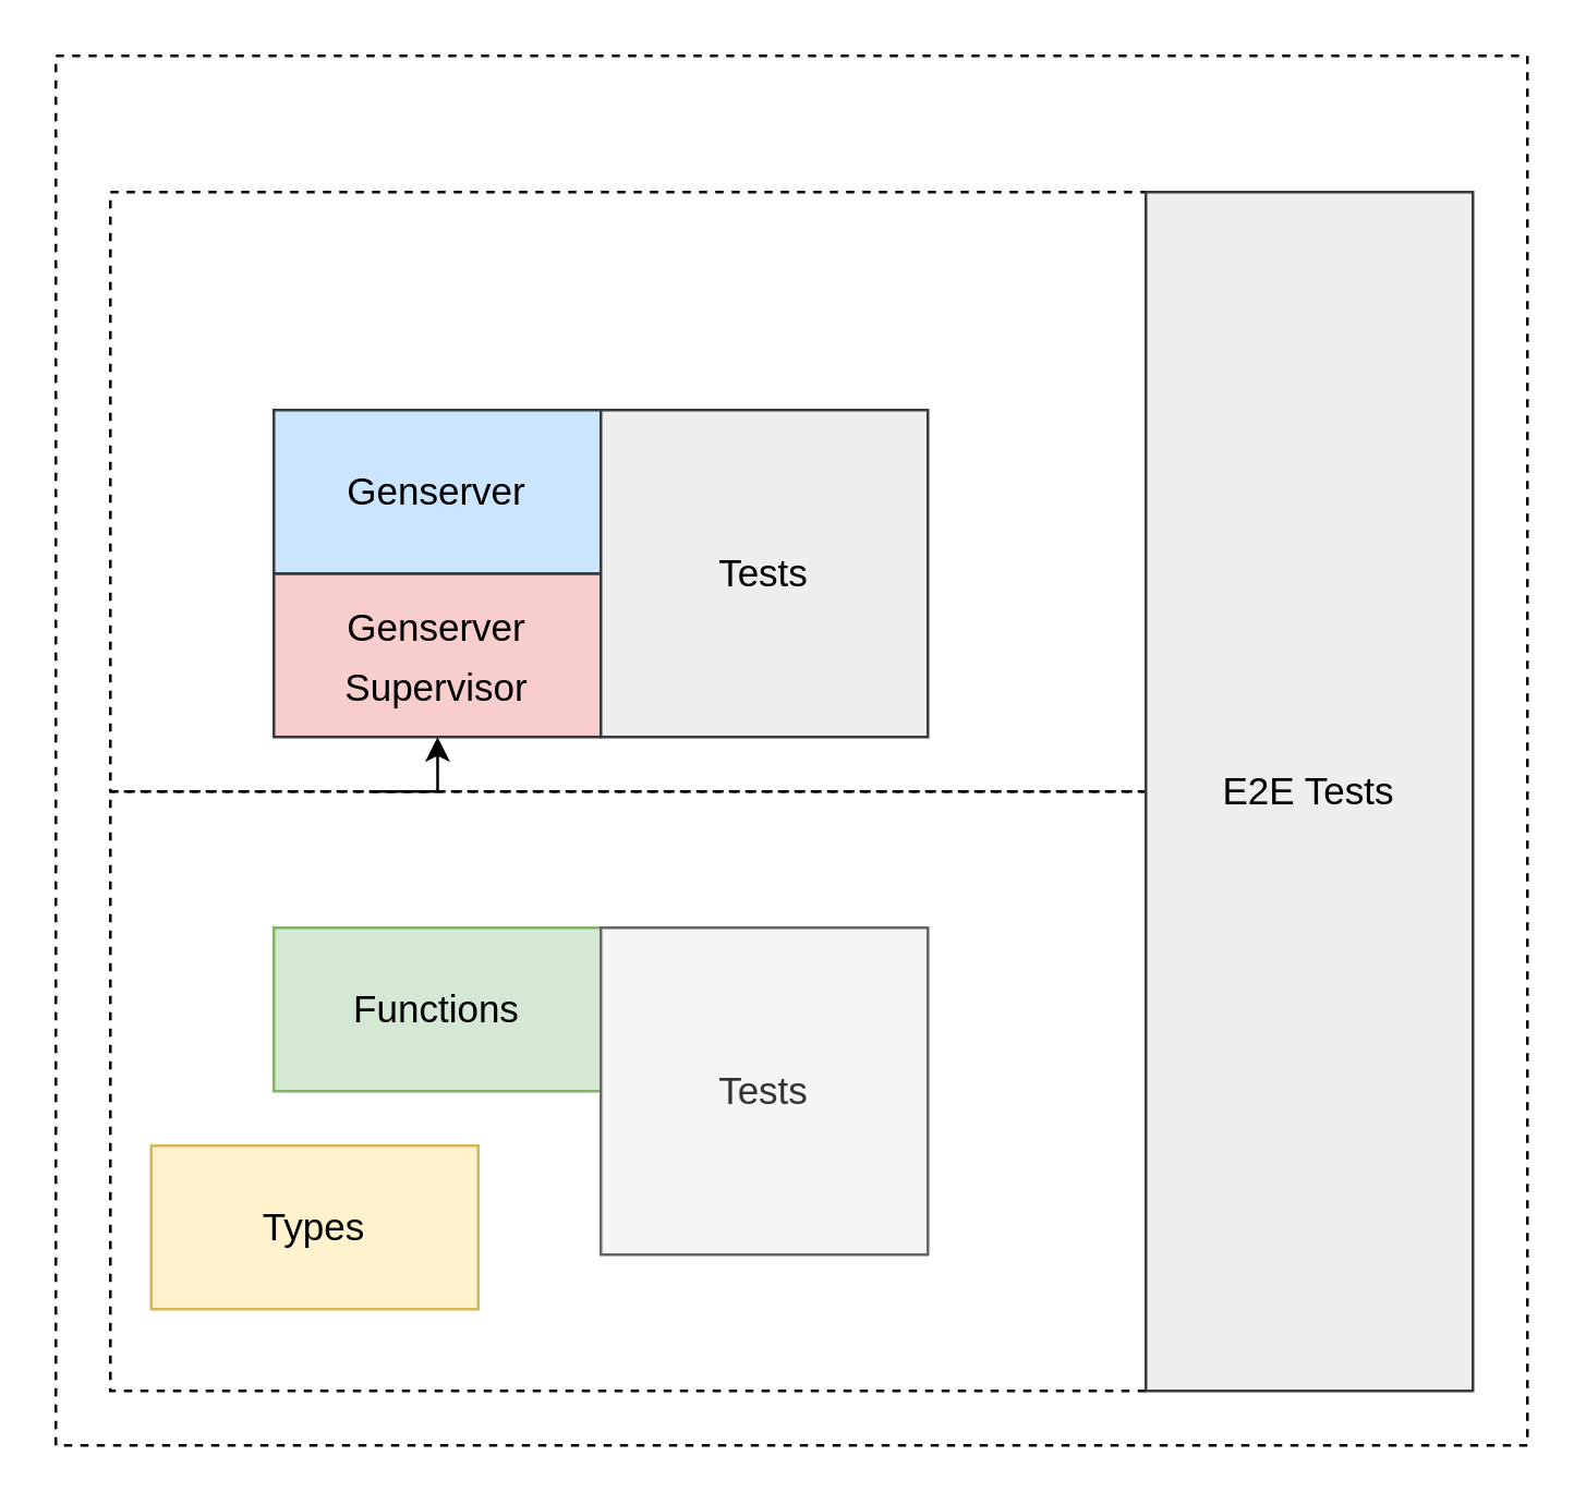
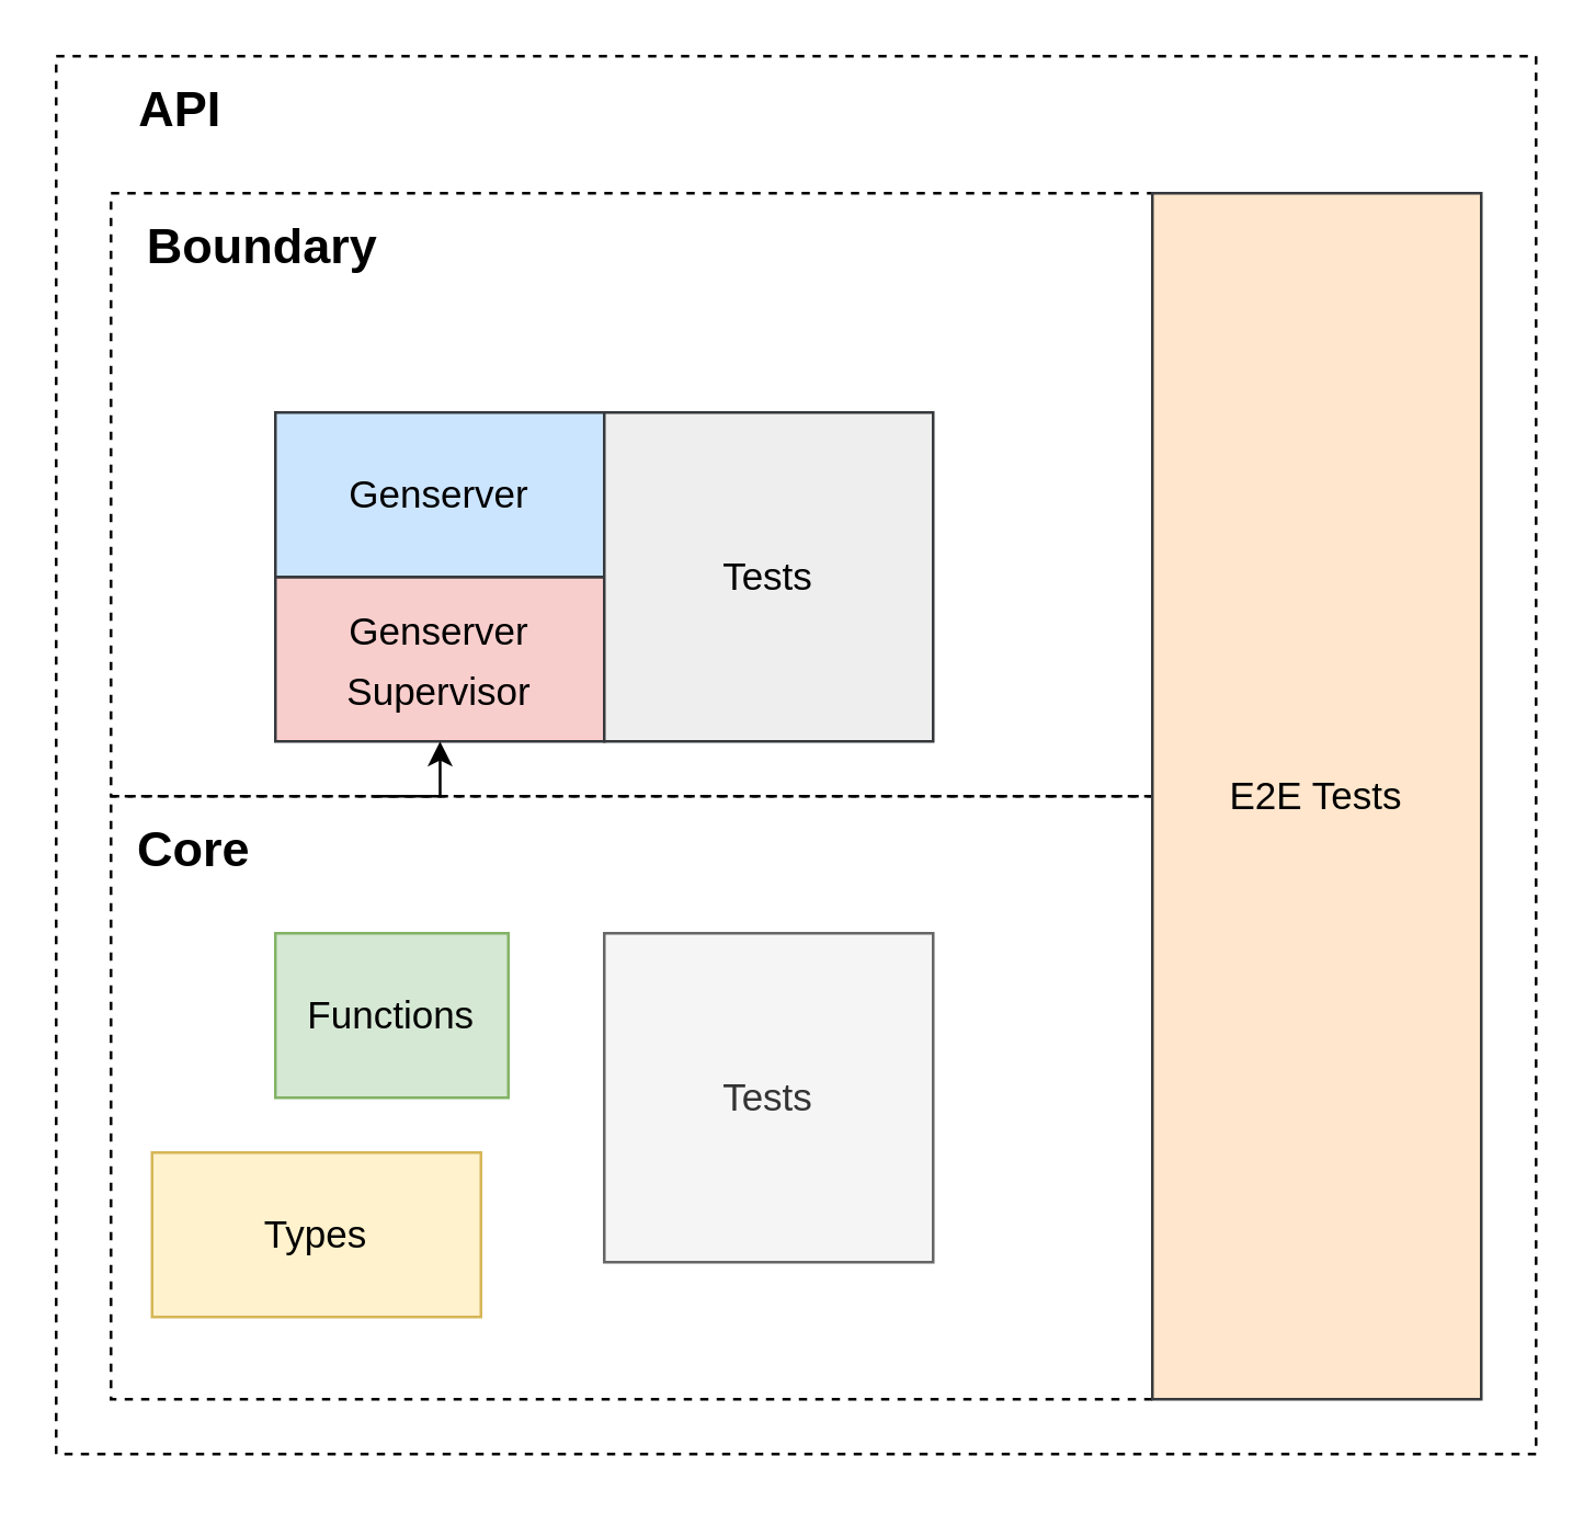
+ <mxCell id="16" value="API" style="text;html=1;align=center;verticalAlign=middle;resizable=0;points=[];autosize=1;strokeColor=none;fillColor=none;fontSize=18;fontStyle=1" vertex="1" parent="2"><mxGeometry x="20" width="50" height="40" as="geometry" /></mxCell>
+ <mxCell id="13" value="Boundary" style="text;html=1;align=center;verticalAlign=middle;resizable=0;points=[];autosize=1;strokeColor=none;fillColor=none;fontSize=18;fontStyle=1" vertex="1" parent="2"><mxGeometry x="20" y="50" width="110" height="40" as="geometry" /></mxCell>
- <mxCell id="14" value="E2E Tests" style="rounded=0;whiteSpace=wrap;html=1;fontSize=14;fillColor=#eeeeee;strokeColor=#36393d;" vertex="1" parent="2"><mxGeometry x="400" y="50" width="120" height="440" as="geometry" /></mxCell>
+ <mxCell id="14" value="E2E Tests" style="rounded=0;whiteSpace=wrap;html=1;fontSize=14;fillColor=#ffe6cc;strokeColor=#36393d;" vertex="1" parent="2"><mxGeometry x="400" y="50" width="120" height="440" as="geometry" /></mxCell>
+ <mxCell id="8" value="Core" style="text;html=1;align=center;verticalAlign=middle;resizable=0;points=[];autosize=1;strokeColor=none;fillColor=none;fontSize=18;fontStyle=1" vertex="1" parent="2"><mxGeometry x="20" y="270" width="60" height="40" as="geometry" /></mxCell>
- <mxCell id="4" value="Functions" style="rounded=0;whiteSpace=wrap;html=1;fontSize=14;fillColor=#d5e8d4;strokeColor=#82b366;" vertex="1" parent="2"><mxGeometry x="80" y="320" width="120" height="60" as="geometry" /></mxCell>
+ <mxCell id="4" value="Functions" style="rounded=0;whiteSpace=wrap;html=1;fontSize=14;fillColor=#d5e8d4;strokeColor=#82b366;" vertex="1" parent="2"><mxGeometry x="80" y="320" width="85" height="60" as="geometry" /></mxCell>
